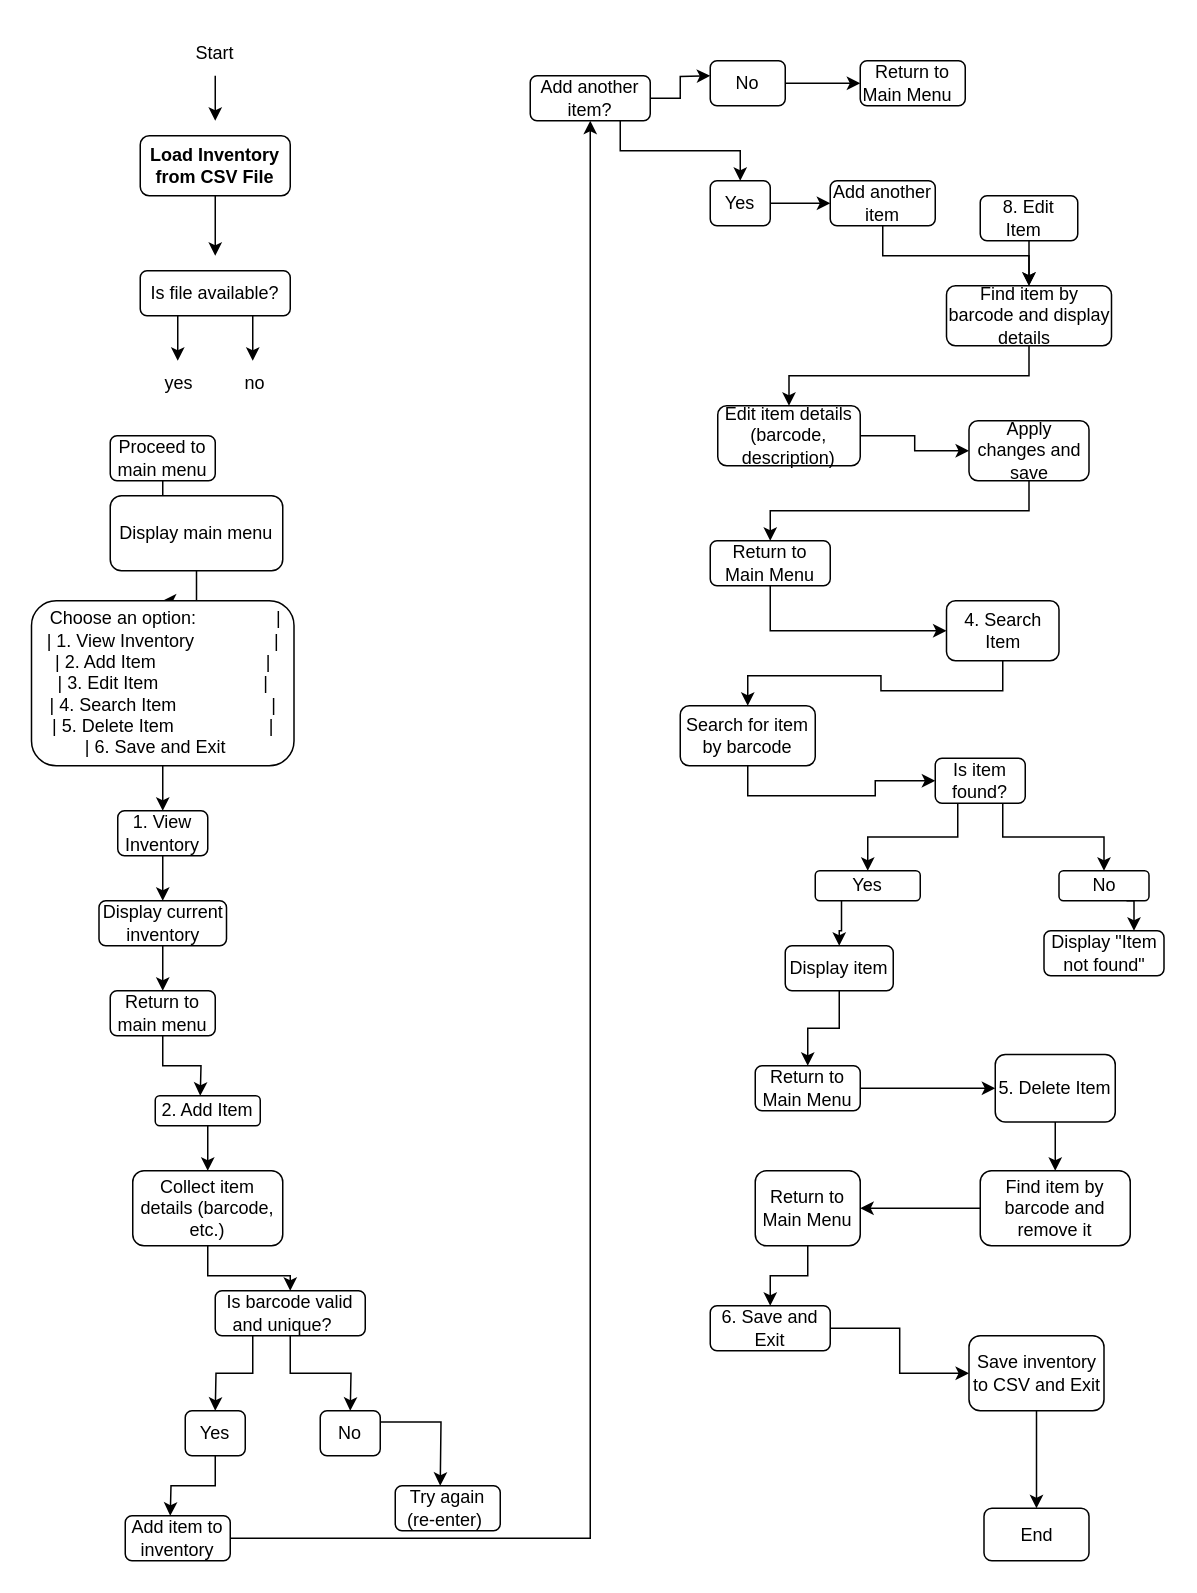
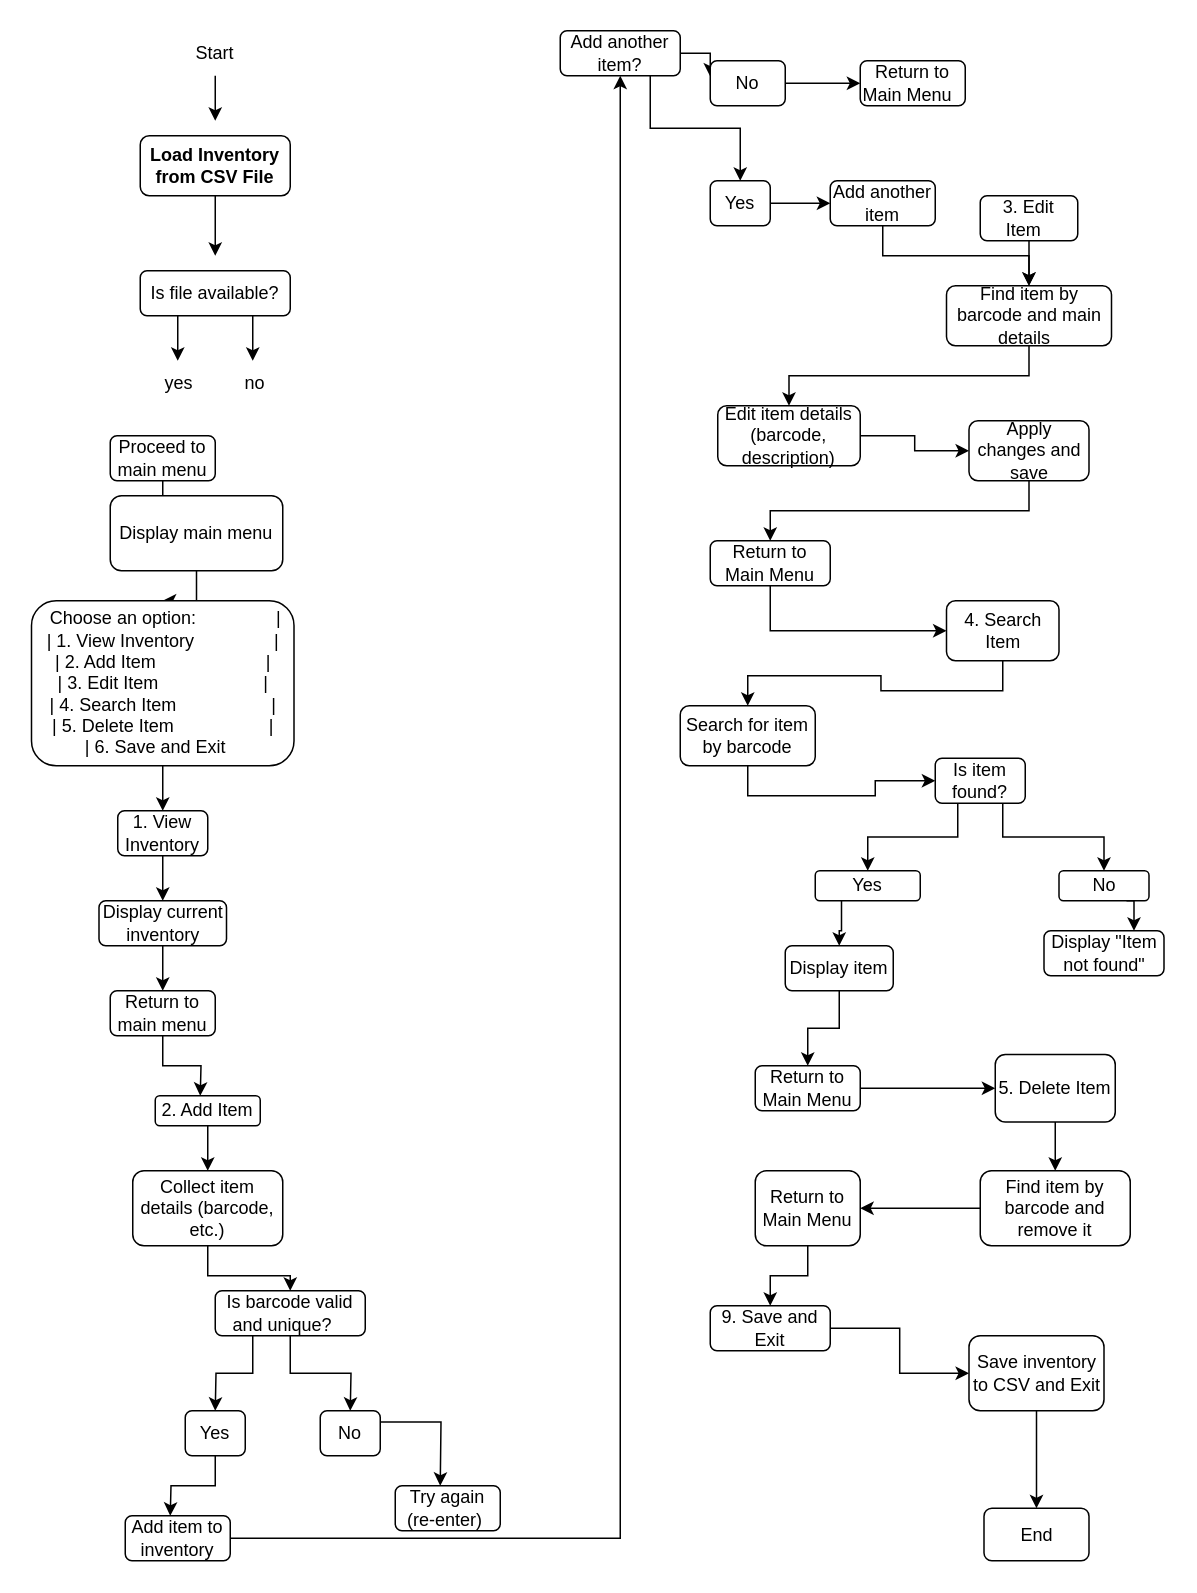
- <mxCell id="38" value="Add another item?" style="rounded=1;whiteSpace=wrap;html=1;" vertex="1" parent="1"><mxGeometry x="353" y="50" width="80" height="30" as="geometry" /></mxCell>
+ <mxCell id="38" value="Add another item?" style="rounded=1;whiteSpace=wrap;html=1;" vertex="1" parent="1"><mxGeometry x="373" y="20" width="80" height="30" as="geometry" /></mxCell>
- <mxCell id="47" value="8. Edit Item&amp;nbsp;&amp;nbsp;" style="rounded=1;whiteSpace=wrap;html=1;" vertex="1" parent="1"><mxGeometry x="653" y="130" width="65" height="30" as="geometry" /></mxCell>
+ <mxCell id="47" value="3. Edit Item&amp;nbsp;&amp;nbsp;" style="rounded=1;whiteSpace=wrap;html=1;" vertex="1" parent="1"><mxGeometry x="653" y="130" width="65" height="30" as="geometry" /></mxCell>
- <mxCell id="49" value="Find item by barcode and display details&amp;nbsp;&amp;nbsp;" style="rounded=1;whiteSpace=wrap;html=1;" vertex="1" parent="1"><mxGeometry x="630.5" y="190" width="110" height="40" as="geometry" /></mxCell>
+ <mxCell id="49" value="Find item by barcode and main details&amp;nbsp;&amp;nbsp;" style="rounded=1;whiteSpace=wrap;html=1;" vertex="1" parent="1"><mxGeometry x="630.5" y="190" width="110" height="40" as="geometry" /></mxCell>
- <mxCell id="79" value="6. Save and Exit" style="rounded=1;whiteSpace=wrap;html=1;" vertex="1" parent="1"><mxGeometry x="473" y="870" width="80" height="30" as="geometry" /></mxCell>
+ <mxCell id="79" value="9. Save and Exit" style="rounded=1;whiteSpace=wrap;html=1;" vertex="1" parent="1"><mxGeometry x="473" y="870" width="80" height="30" as="geometry" /></mxCell>
